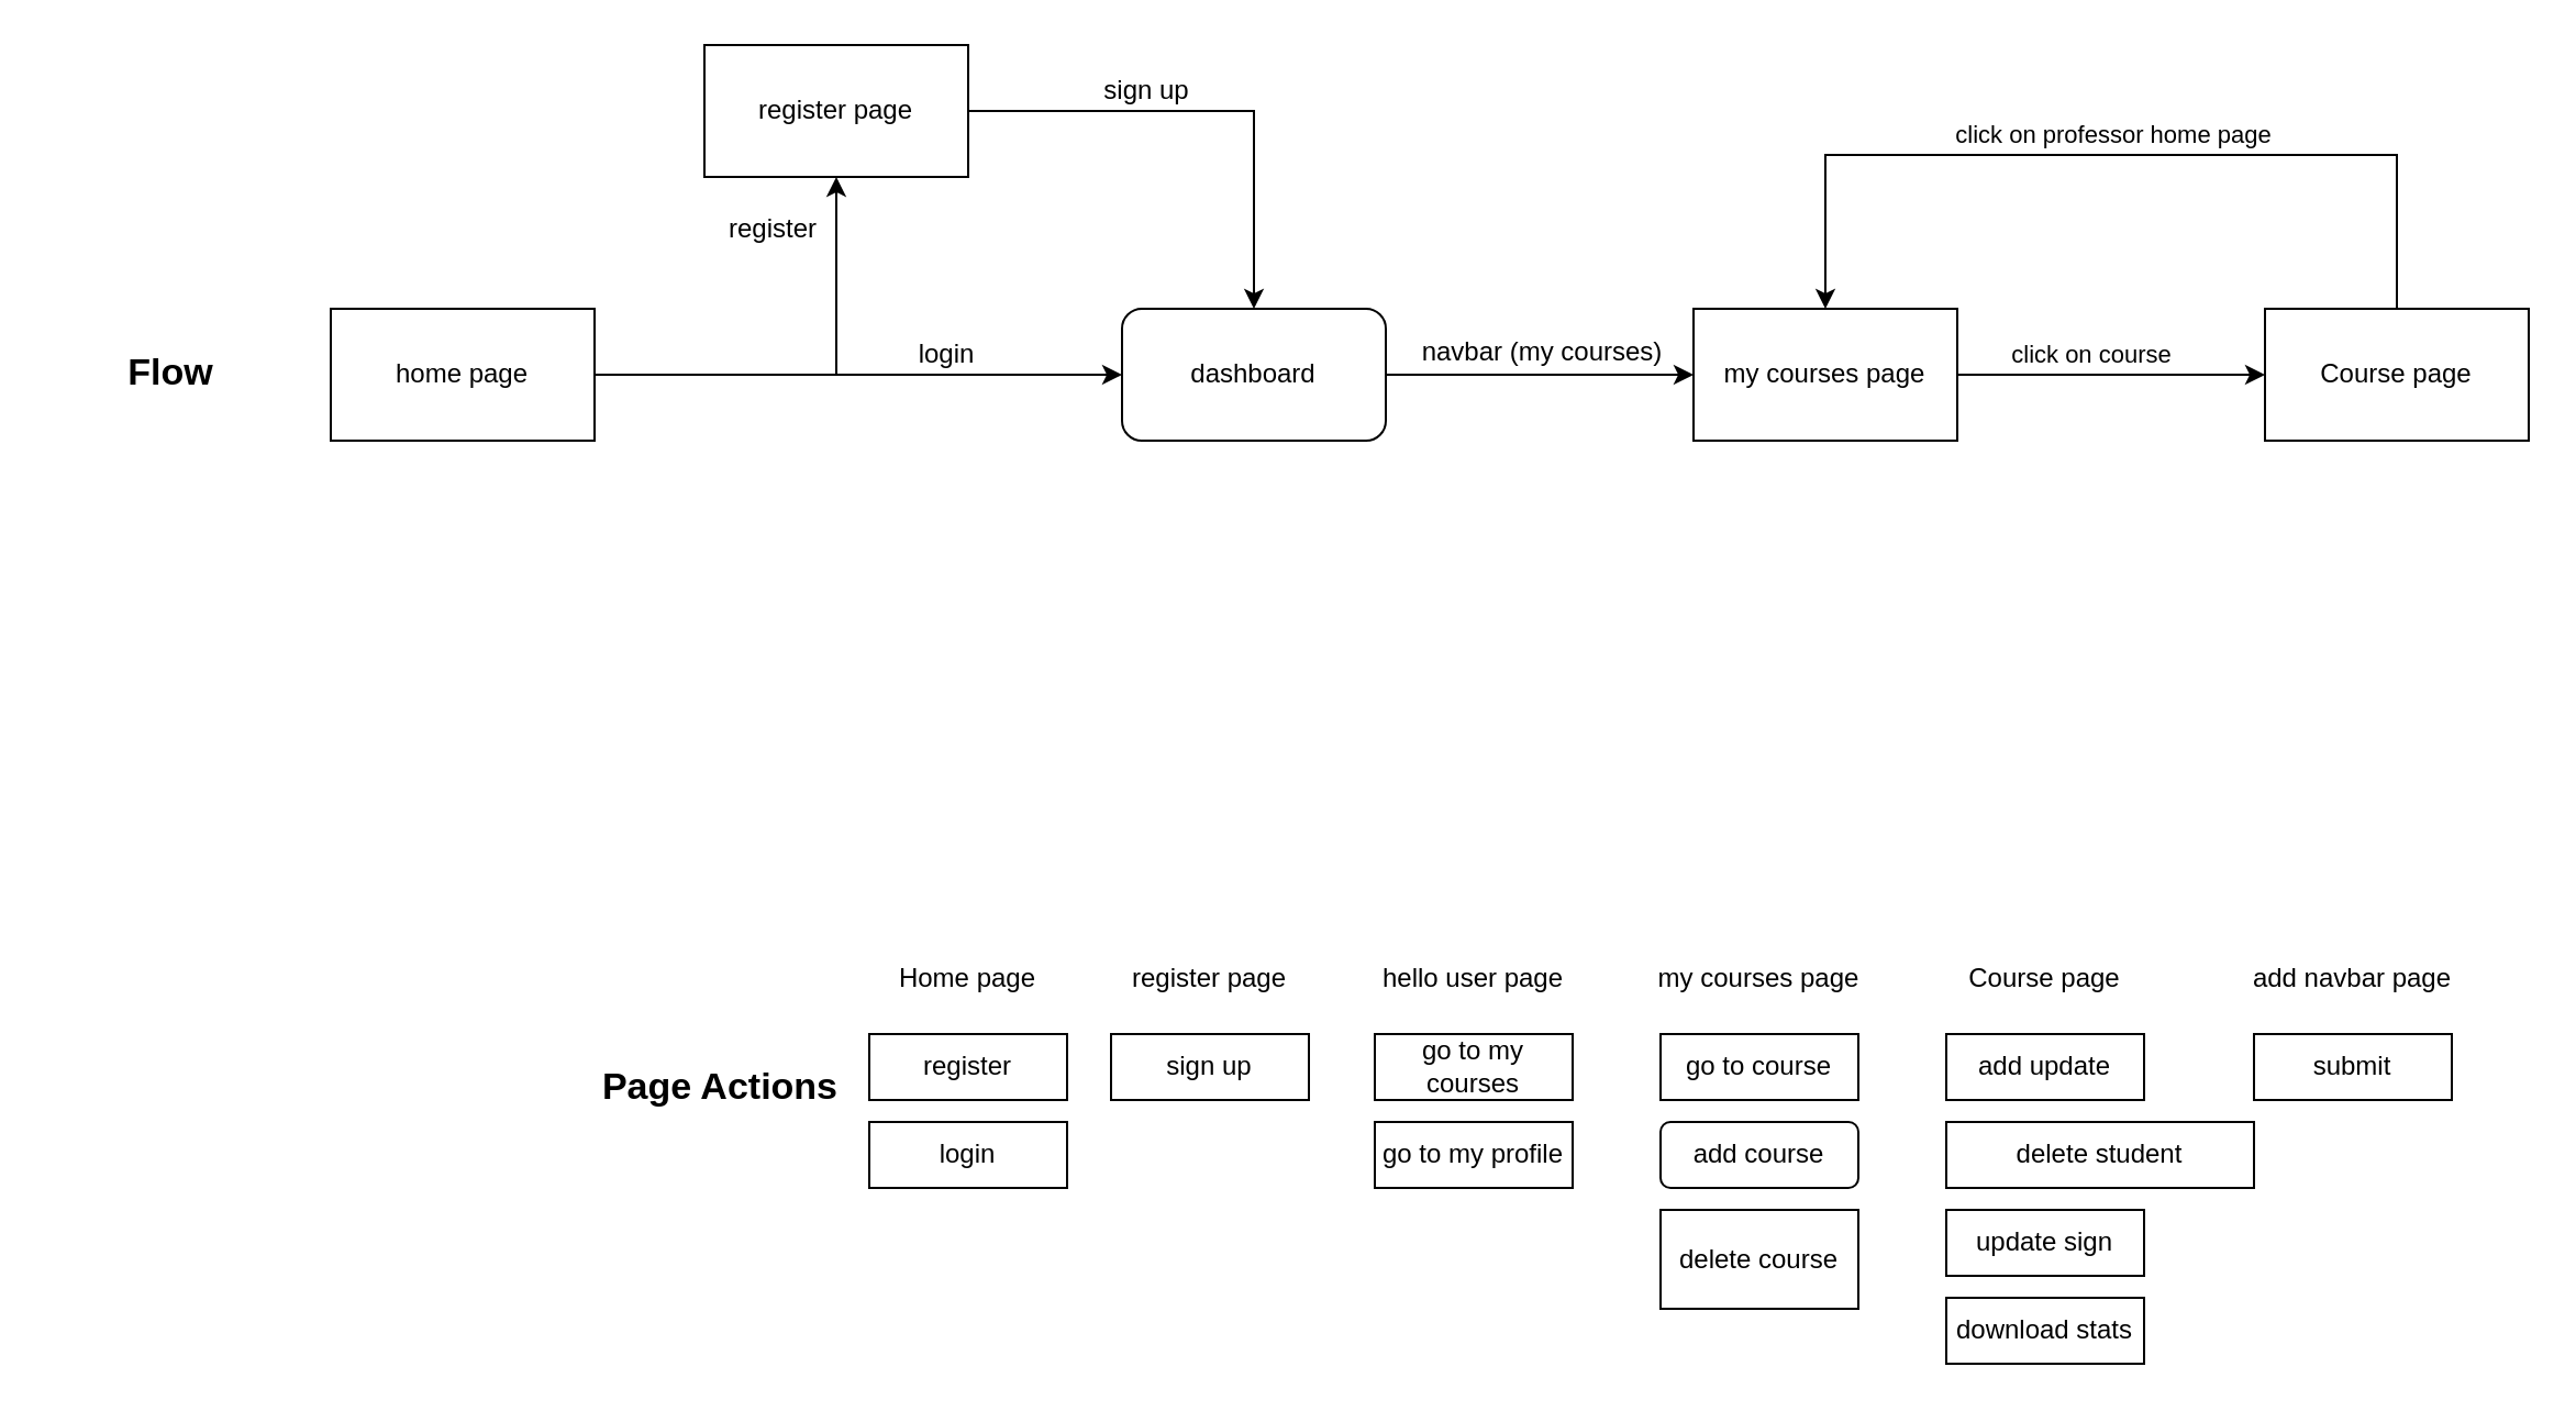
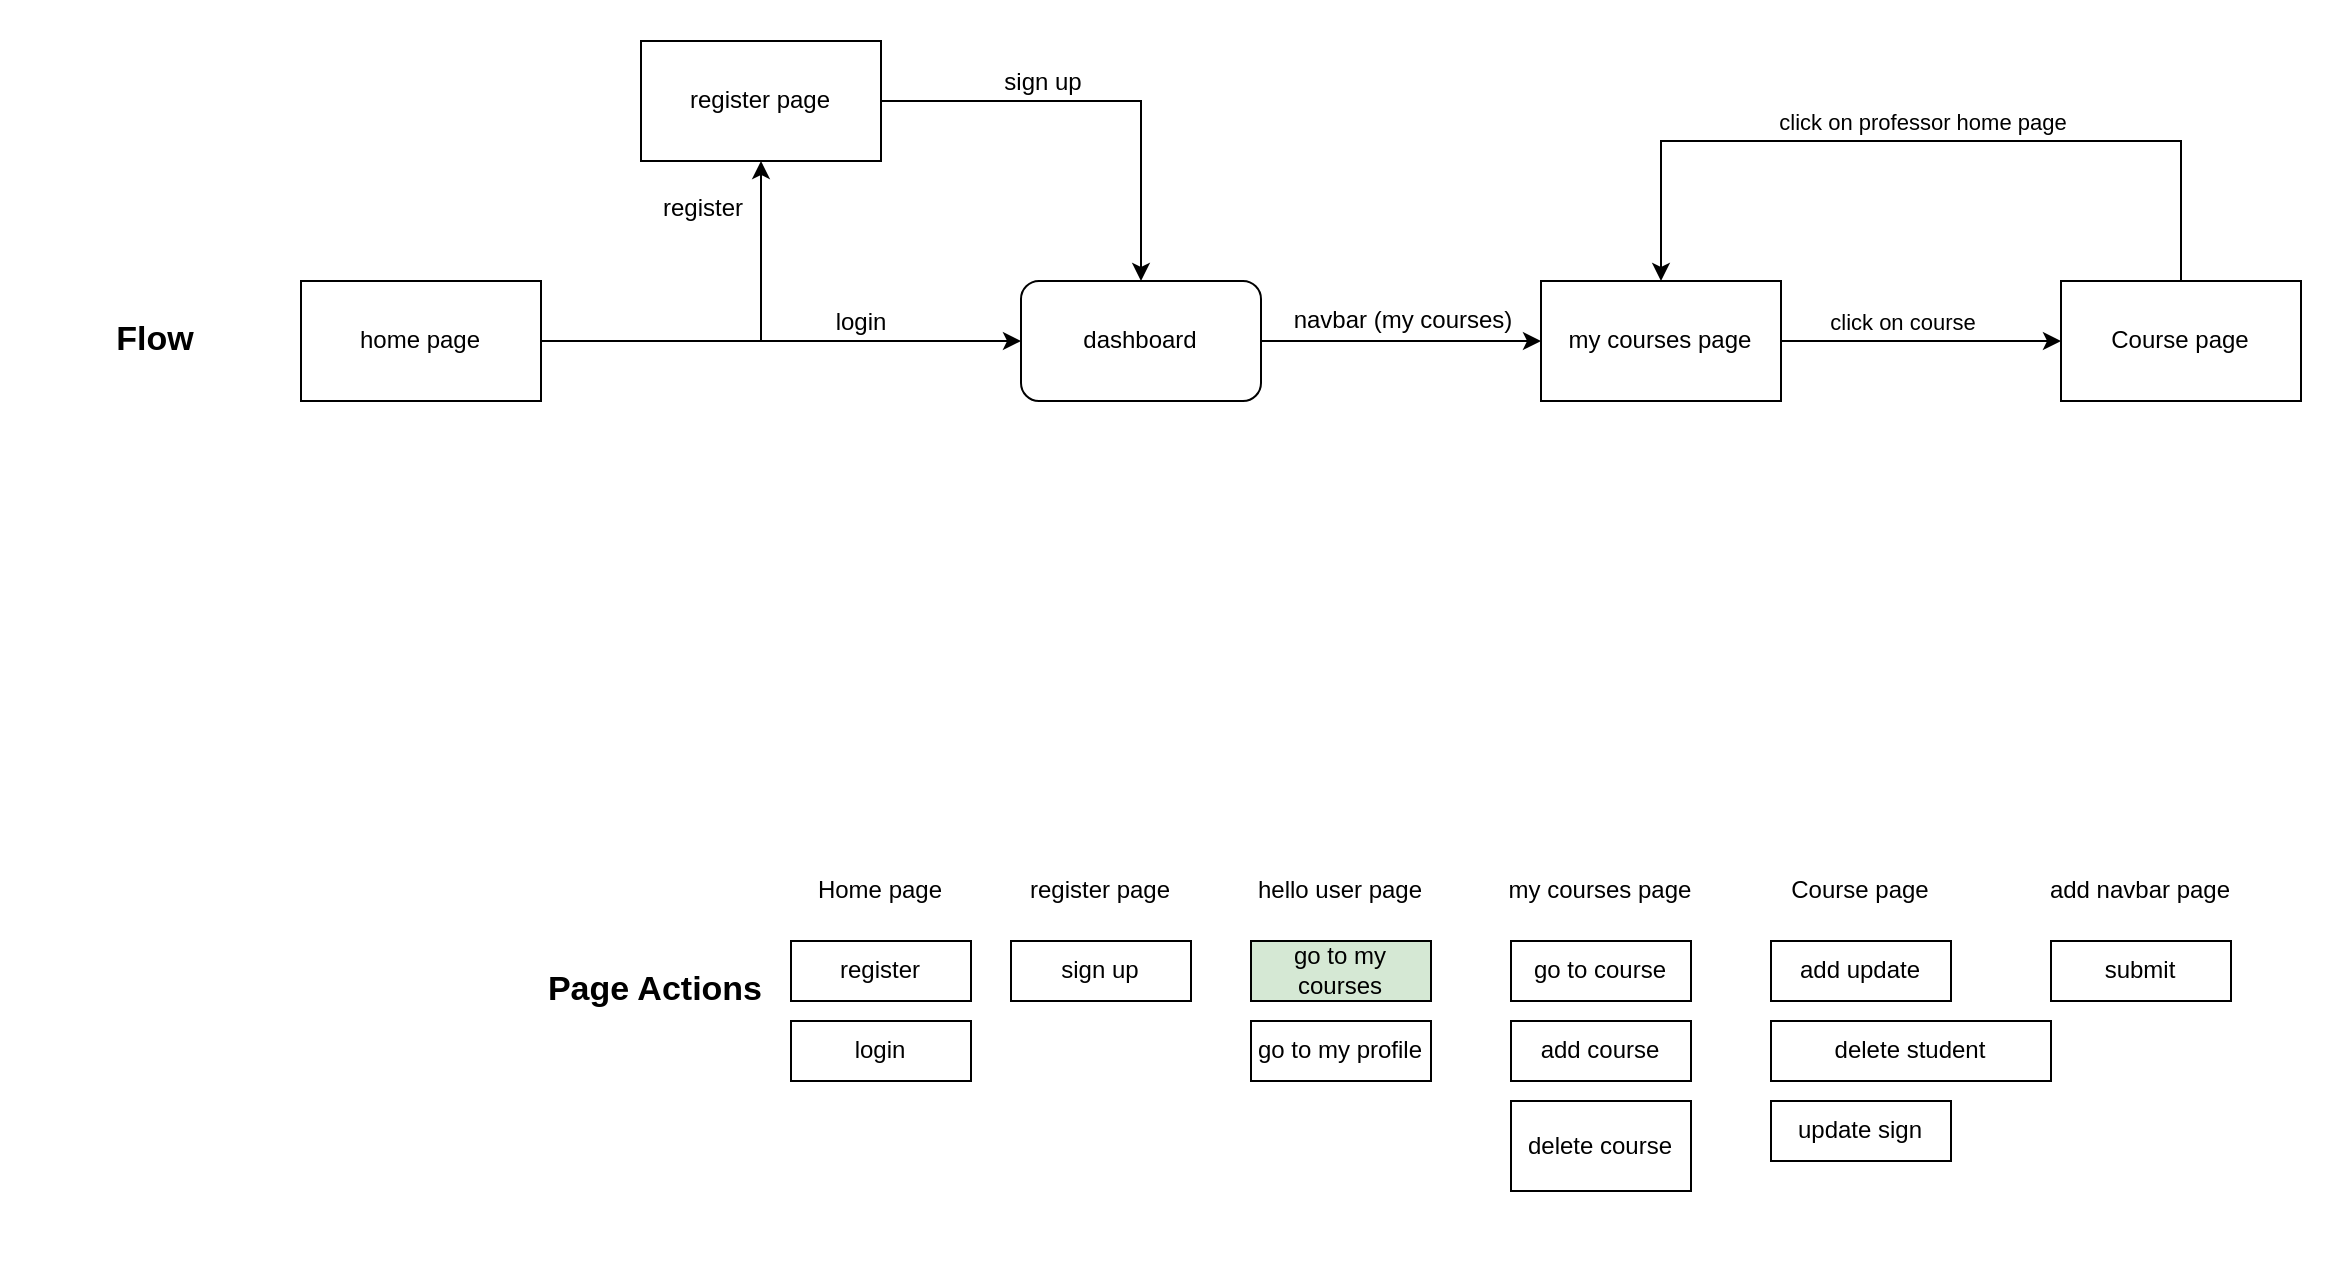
- <mxCell id="14" value="go to my courses" style="rounded=0;whiteSpace=wrap;html=1;" parent="1" vertex="1"><mxGeometry x="625" y="470" width="90" height="30" as="geometry" /></mxCell>
+ <mxCell id="14" value="go to my courses" style="rounded=0;whiteSpace=wrap;html=1;fillColor=#d5e8d4;" parent="1" vertex="1"><mxGeometry x="625" y="470" width="90" height="30" as="geometry" /></mxCell>
- <mxCell id="33" value="add course" style="whiteSpace=wrap;html=1;rounded=1;" parent="1" vertex="1"><mxGeometry x="755" y="510" width="90" height="30" as="geometry" /></mxCell>
+ <mxCell id="33" value="add course" style="rounded=0;whiteSpace=wrap;html=1;" parent="1" vertex="1"><mxGeometry x="755" y="510" width="90" height="30" as="geometry" /></mxCell>
- <mxCell id="24" value="download stats" style="rounded=0;whiteSpace=wrap;html=1;" parent="1" vertex="1"><mxGeometry x="885" y="590" width="90" height="30" as="geometry" /></mxCell>
